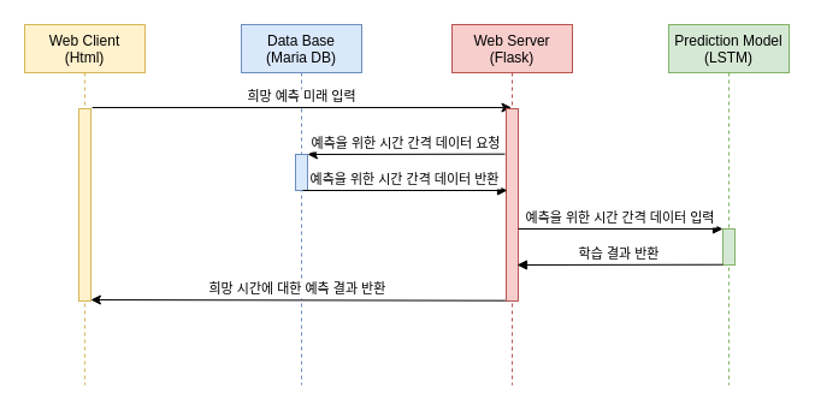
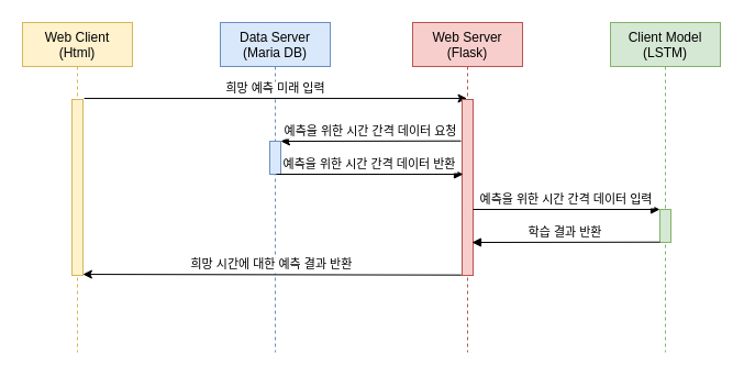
- <mxCell id="4" value="Data Base&#10;(Maria DB)" style="shape=umlLifeline;perimeter=lifelinePerimeter;container=1;collapsible=0;recursiveResize=0;rounded=0;shadow=0;strokeWidth=1;fillColor=#dae8fc;strokeColor=#6c8ebf;" vertex="1" parent="1"><mxGeometry x="200" y="20" width="100" height="300" as="geometry" /></mxCell>
+ <mxCell id="4" value="Data Server&#10;(Maria DB)" style="shape=umlLifeline;perimeter=lifelinePerimeter;container=1;collapsible=0;recursiveResize=0;rounded=0;shadow=0;strokeWidth=1;fillColor=#dae8fc;strokeColor=#6c8ebf;" vertex="1" parent="1"><mxGeometry x="200" y="20" width="100" height="300" as="geometry" /></mxCell>
- <mxCell id="10" value="Prediction Model&#10;(LSTM)" style="shape=umlLifeline;perimeter=lifelinePerimeter;container=1;collapsible=0;recursiveResize=0;rounded=0;shadow=0;strokeWidth=1;fillColor=#d5e8d4;strokeColor=#82b366;" vertex="1" parent="1"><mxGeometry x="555" y="20" width="100" height="300" as="geometry" /></mxCell>
+ <mxCell id="10" value="Client Model&#10;(LSTM)" style="shape=umlLifeline;perimeter=lifelinePerimeter;container=1;collapsible=0;recursiveResize=0;rounded=0;shadow=0;strokeWidth=1;fillColor=#d5e8d4;strokeColor=#82b366;" vertex="1" parent="1"><mxGeometry x="555" y="20" width="100" height="300" as="geometry" /></mxCell>
